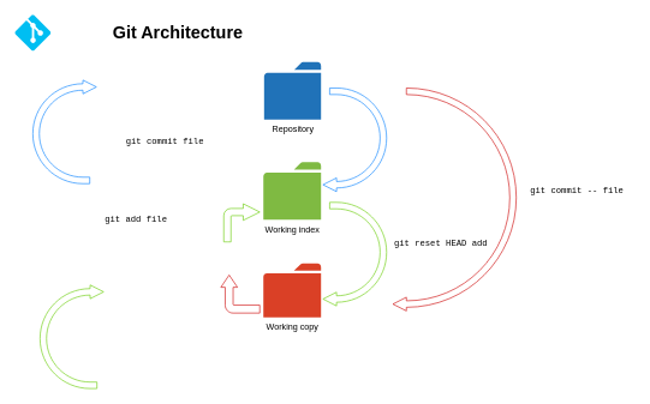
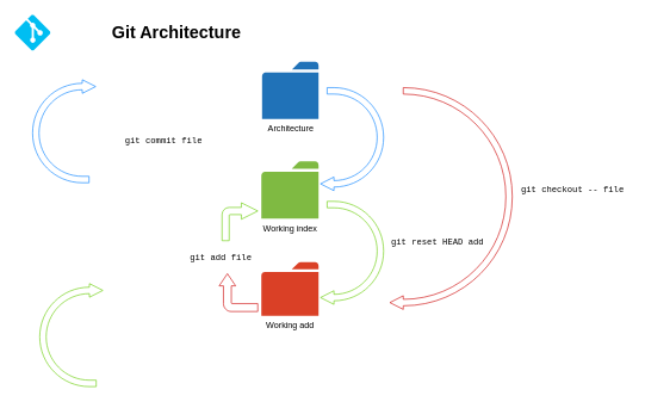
- <mxCell id="7" value="Repository" style="sketch=0;pointerEvents=1;shadow=0;dashed=0;html=1;strokeColor=none;labelPosition=center;verticalLabelPosition=bottom;verticalAlign=top;outlineConnect=0;align=center;shape=mxgraph.office.concepts.folder;fillColor=#2072B8;" vertex="1" parent="1"><mxGeometry x="366" y="86" width="79" height="80" as="geometry" /></mxCell>
+ <mxCell id="7" value="Architecture" style="sketch=0;pointerEvents=1;shadow=0;dashed=0;html=1;strokeColor=none;labelPosition=center;verticalLabelPosition=bottom;verticalAlign=top;outlineConnect=0;align=center;shape=mxgraph.office.concepts.folder;fillColor=#2072B8;" vertex="1" parent="1"><mxGeometry x="366" y="86" width="79" height="80" as="geometry" /></mxCell>
- <mxCell id="16" value="&lt;font face=&quot;Courier New&quot;&gt;git commit -- file&lt;/font&gt;" style="text;html=1;resizable=0;autosize=1;align=center;verticalAlign=middle;points=[];fillColor=none;strokeColor=none;rounded=0;" vertex="1" parent="1"><mxGeometry x="720" y="255" width="160" height="20" as="geometry" /></mxCell>
+ <mxCell id="16" value="&lt;font face=&quot;Courier New&quot;&gt;git checkout -- file&lt;/font&gt;" style="text;html=1;resizable=0;autosize=1;align=center;verticalAlign=middle;points=[];fillColor=none;strokeColor=none;rounded=0;" vertex="1" parent="1"><mxGeometry x="720" y="255" width="160" height="20" as="geometry" /></mxCell>
- <mxCell id="10" value="&lt;font face=&quot;Courier New&quot;&gt;git add file&lt;/font&gt;" style="text;html=1;resizable=0;autosize=1;align=center;verticalAlign=middle;points=[];fillColor=none;strokeColor=none;rounded=0;" vertex="1" parent="1"><mxGeometry x="137.5" y="294.5" width="100" height="20" as="geometry" /></mxCell>
+ <mxCell id="10" value="&lt;font face=&quot;Courier New&quot;&gt;git add file&lt;/font&gt;" style="text;html=1;resizable=0;autosize=1;align=center;verticalAlign=middle;points=[];fillColor=none;strokeColor=none;rounded=0;" vertex="1" parent="1"><mxGeometry x="257.5" y="349.5" width="100" height="20" as="geometry" /></mxCell>
- <mxCell id="5" value="Working copy" style="sketch=0;pointerEvents=1;shadow=0;dashed=0;html=1;strokeColor=none;labelPosition=center;verticalLabelPosition=bottom;verticalAlign=top;outlineConnect=0;align=center;shape=mxgraph.office.concepts.folder;fillColor=#DA4026;" vertex="1" parent="1"><mxGeometry x="365" y="366" width="80" height="75" as="geometry" /></mxCell>
+ <mxCell id="5" value="Working add" style="sketch=0;pointerEvents=1;shadow=0;dashed=0;html=1;strokeColor=none;labelPosition=center;verticalLabelPosition=bottom;verticalAlign=top;outlineConnect=0;align=center;shape=mxgraph.office.concepts.folder;fillColor=#DA4026;" vertex="1" parent="1"><mxGeometry x="365" y="366" width="80" height="75" as="geometry" /></mxCell>
